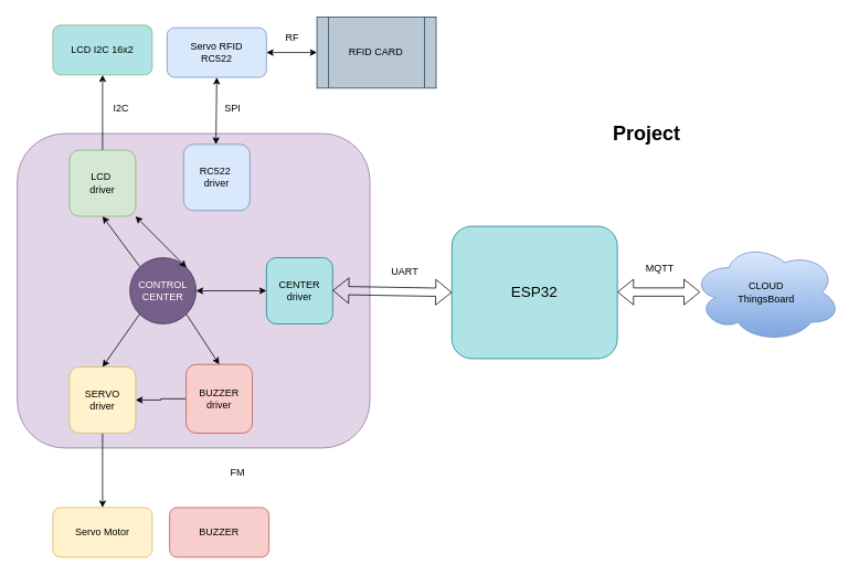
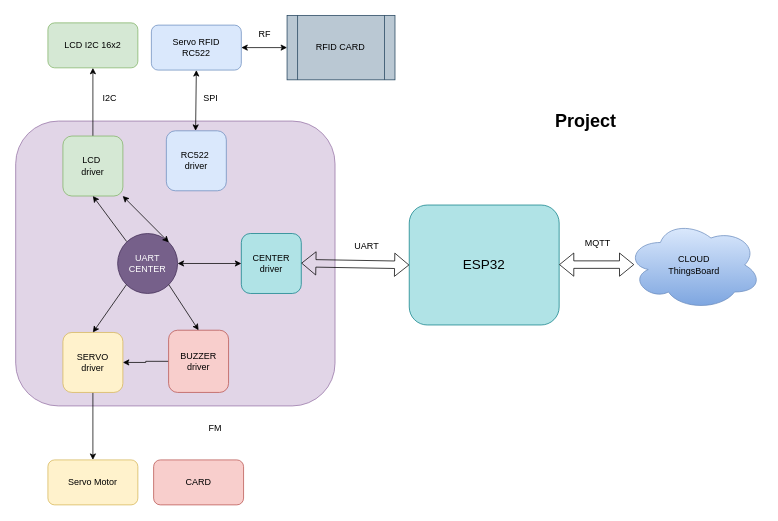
- <mxCell id="5" value="LCD I2C&amp;nbsp;&lt;span style=&quot;background-color: transparent; color: light-dark(rgb(0, 0, 0), rgb(255, 255, 255));&quot;&gt;16x2&lt;/span&gt;" style="rounded=1;whiteSpace=wrap;html=1;fillColor=#b0e3e6;strokeColor=#82b366;" parent="1" vertex="1"><mxGeometry x="63" y="30" width="120" height="60" as="geometry" /></mxCell>
+ <mxCell id="5" value="LCD I2C&amp;nbsp;&lt;span style=&quot;background-color: transparent; color: light-dark(rgb(0, 0, 0), rgb(255, 255, 255));&quot;&gt;16x2&lt;/span&gt;" style="rounded=1;whiteSpace=wrap;html=1;fillColor=#d5e8d4;strokeColor=#82b366;" parent="1" vertex="1"><mxGeometry x="63" y="30" width="120" height="60" as="geometry" /></mxCell>
- <mxCell id="21" value="CONTROL&lt;div&gt;CENTER&lt;/div&gt;" style="ellipse;whiteSpace=wrap;html=1;aspect=fixed;fillColor=#76608a;strokeColor=#432D57;fontColor=#ffffff;" vertex="1" parent="1"><mxGeometry x="156" y="311" width="80" height="80" as="geometry" /></mxCell>
+ <mxCell id="21" value="UART&lt;div&gt;CENTER&lt;/div&gt;" style="ellipse;whiteSpace=wrap;html=1;aspect=fixed;fillColor=#76608a;strokeColor=#432D57;fontColor=#ffffff;" vertex="1" parent="1"><mxGeometry x="156" y="311" width="80" height="80" as="geometry" /></mxCell>
- <mxCell id="16" value="BUZZER" style="rounded=1;whiteSpace=wrap;html=1;fillColor=#f8cecc;strokeColor=#b85450;" parent="1" vertex="1"><mxGeometry x="204" y="613" width="120" height="60" as="geometry" /></mxCell>
+ <mxCell id="16" value="CARD" style="rounded=1;whiteSpace=wrap;html=1;fillColor=#f8cecc;strokeColor=#b85450;" parent="1" vertex="1"><mxGeometry x="204" y="613" width="120" height="60" as="geometry" /></mxCell>
